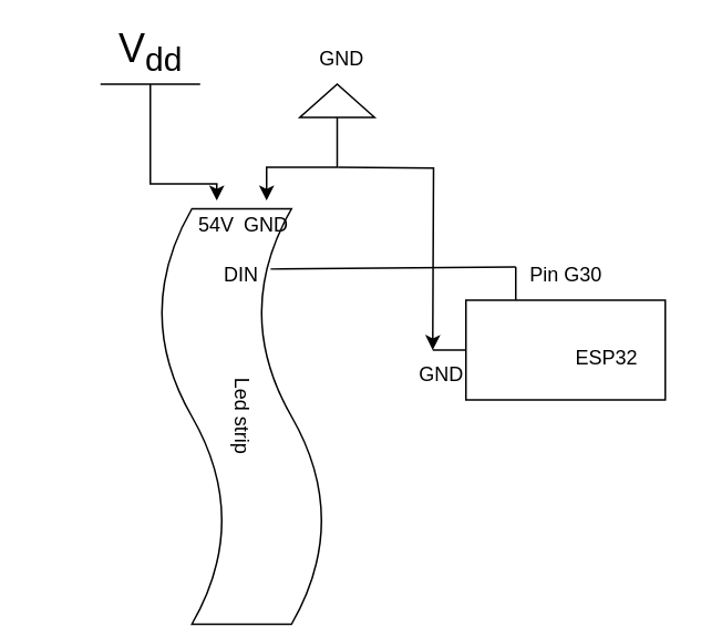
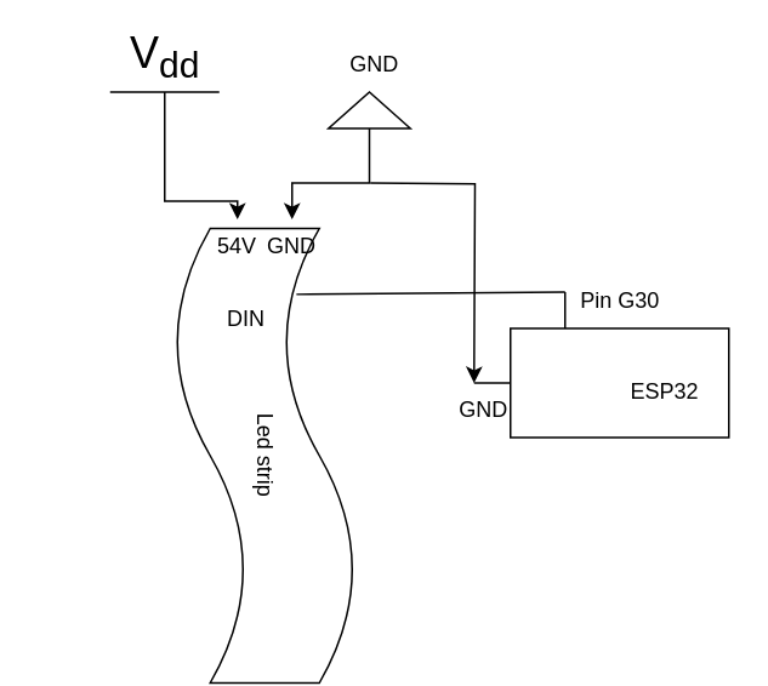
- <mxCell id="17" value="DIN" style="text;html=1;strokeColor=none;fillColor=none;align=center;verticalAlign=middle;whiteSpace=wrap;rounded=0;" vertex="1" parent="1"><mxGeometry x="115" y="150" width="60" height="30" as="geometry" /></mxCell>
+ <mxCell id="17" value="DIN" style="text;html=1;strokeColor=none;fillColor=none;align=center;verticalAlign=middle;whiteSpace=wrap;rounded=0;" vertex="1" parent="1"><mxGeometry x="105" y="160" width="60" height="30" as="geometry" /></mxCell>
